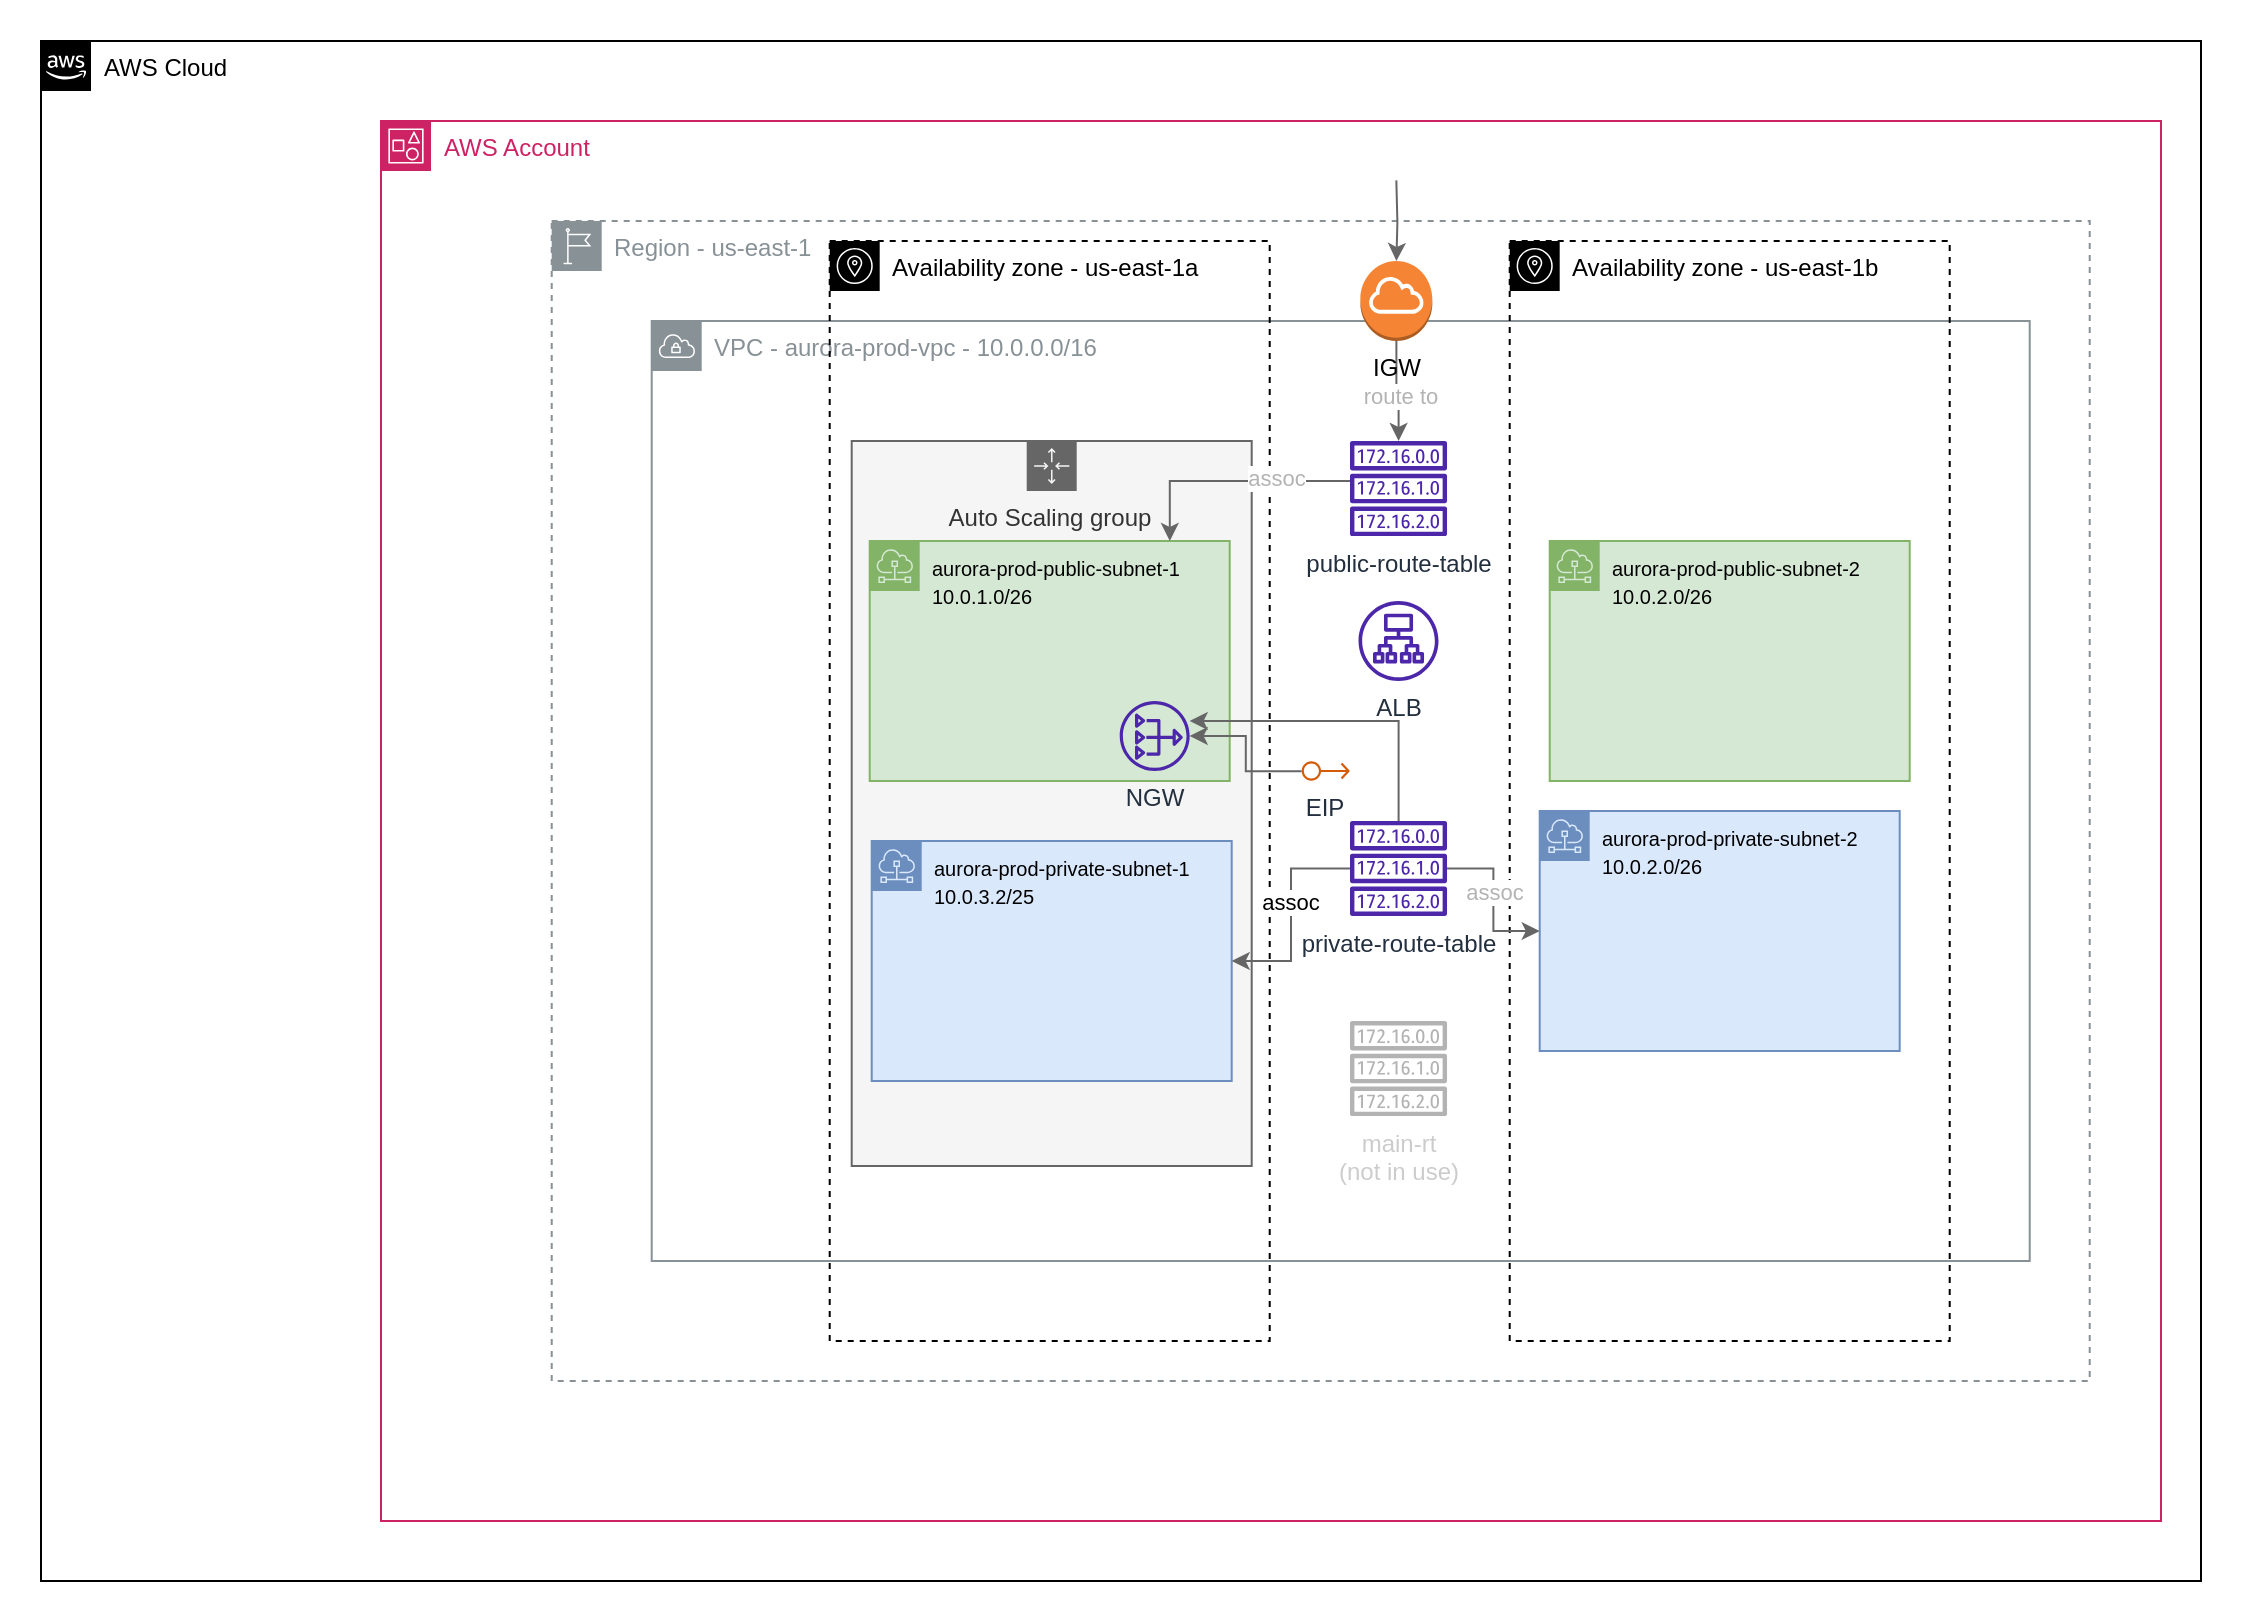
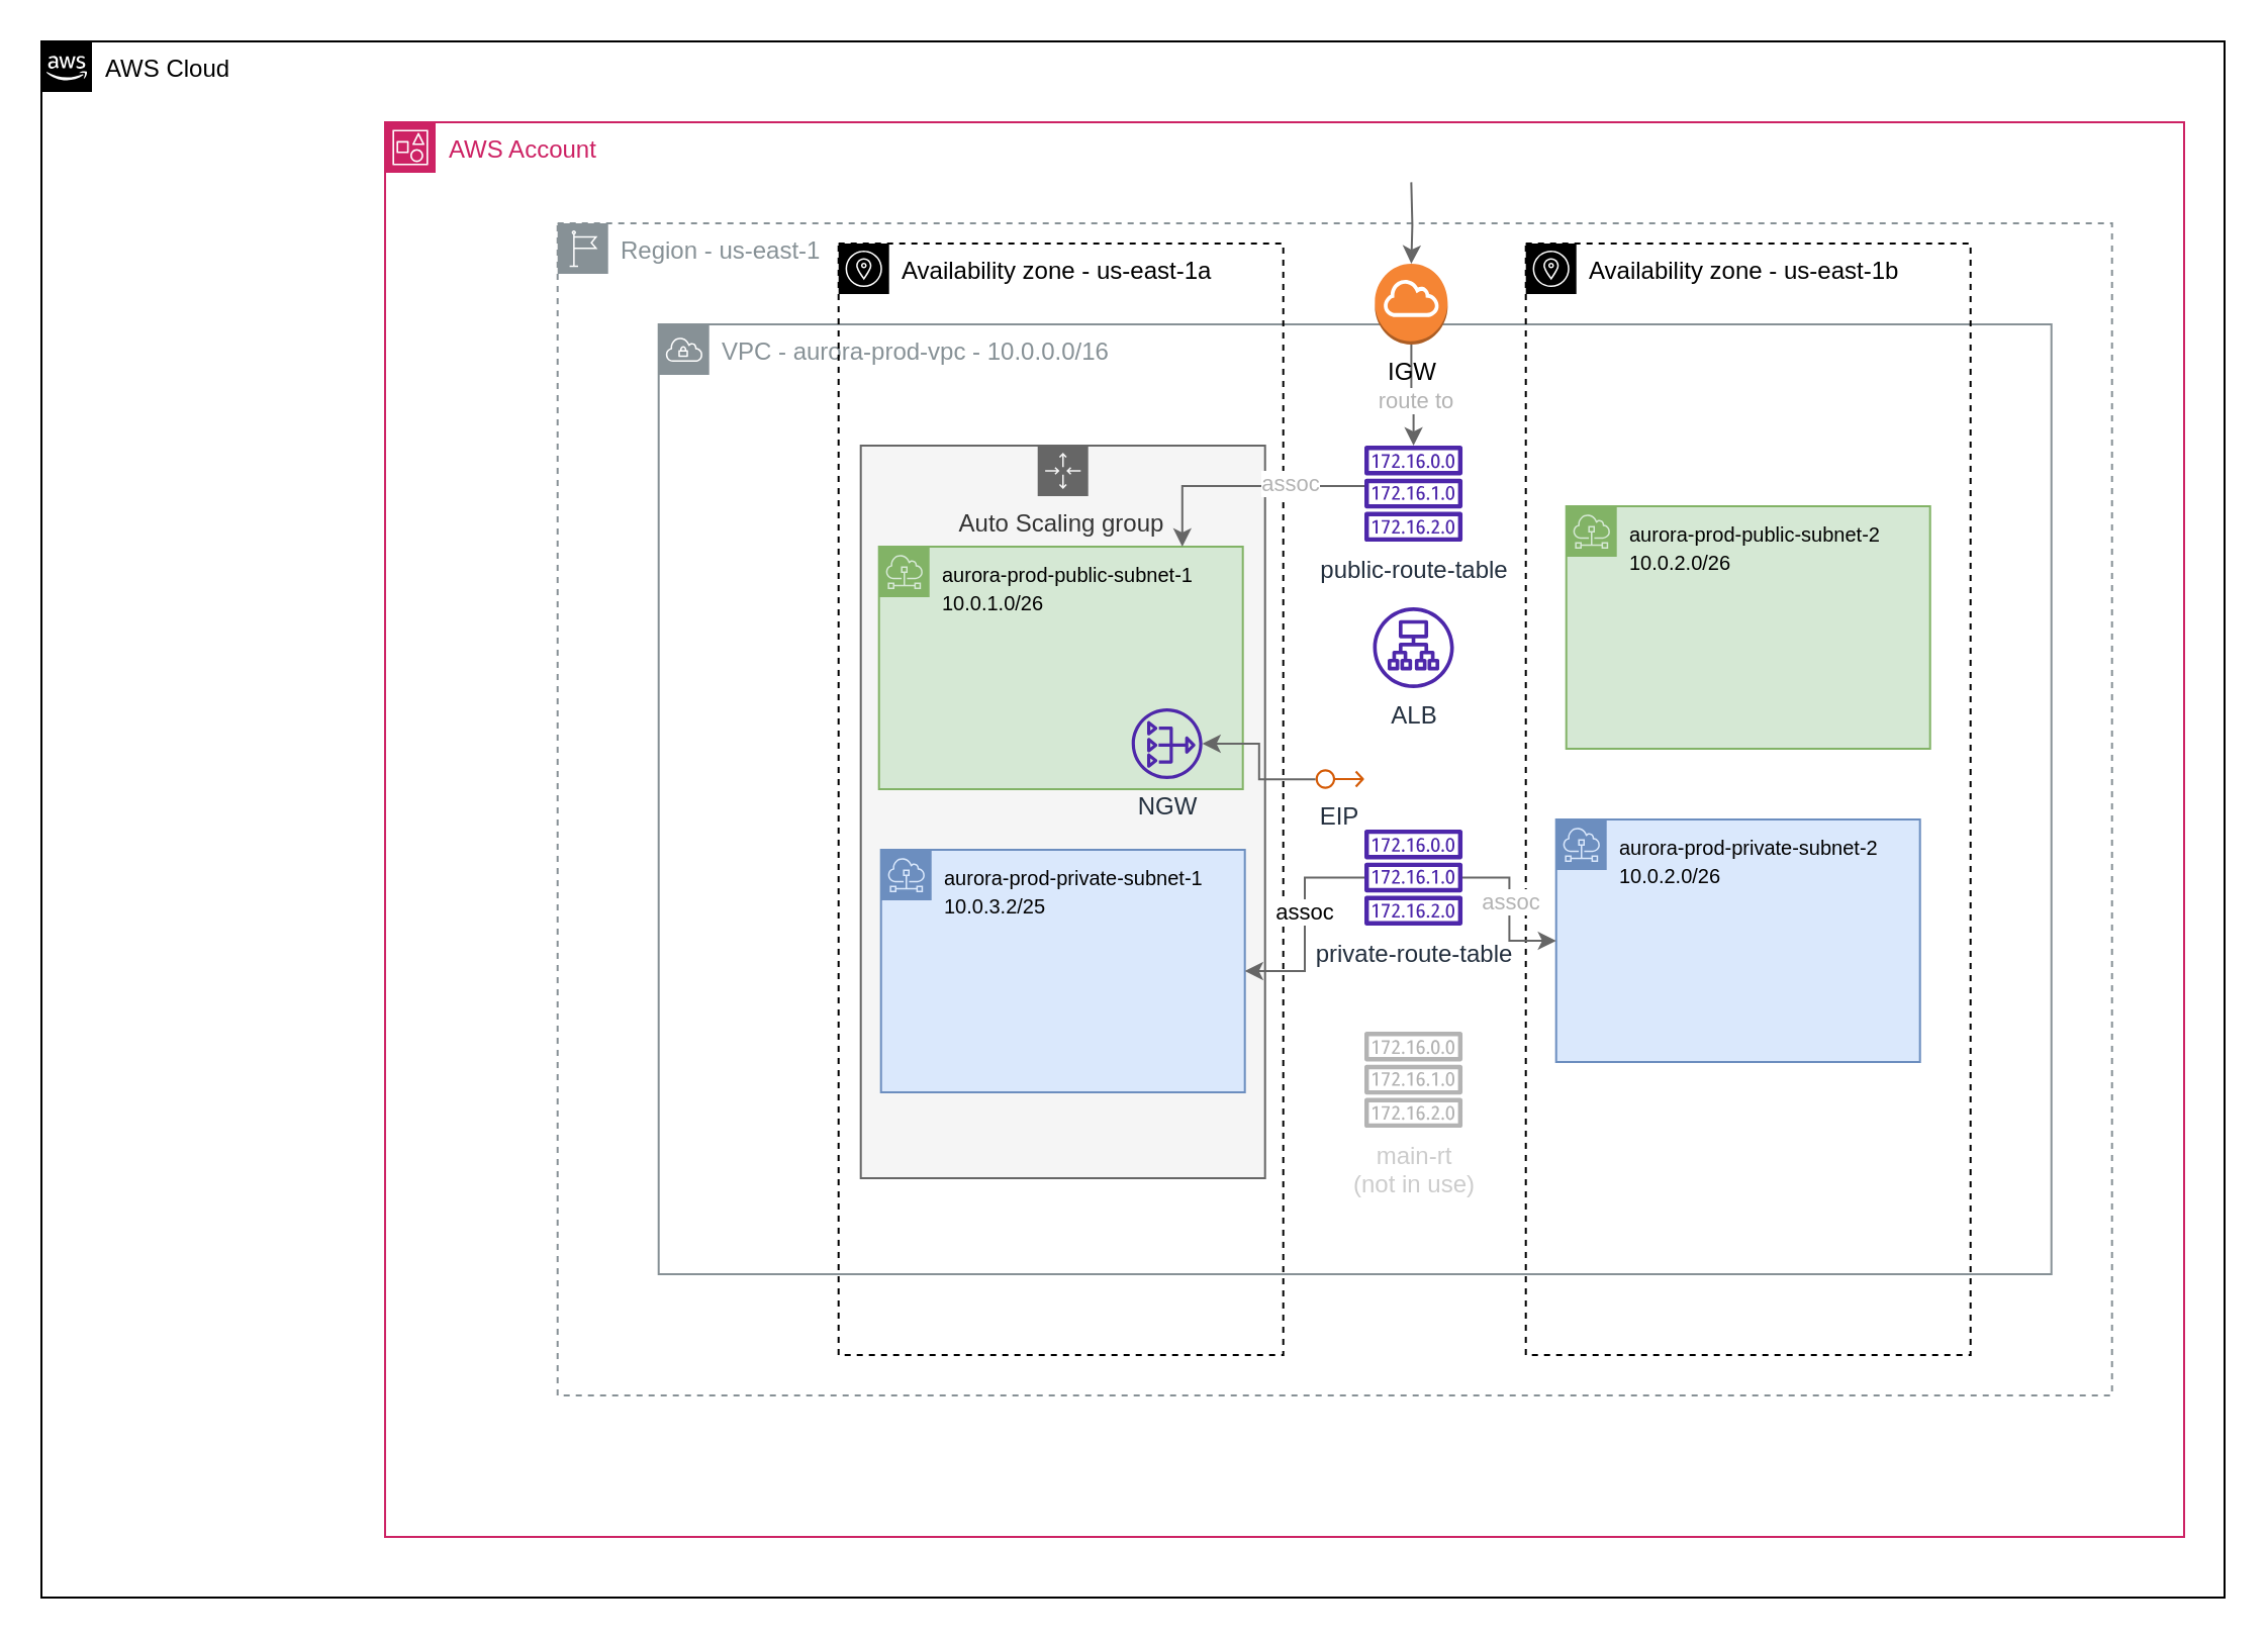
- <mxCell id="11" value="&lt;font style=&quot;font-size: 10px;&quot;&gt;aurora-prod-public-subnet-2&lt;br&gt;10.0.2.0/26&lt;/font&gt;" style="sketch=0;outlineConnect=0;html=1;whiteSpace=wrap;fontSize=12;fontStyle=0;shape=mxgraph.aws4.group;grIcon=mxgraph.aws4.group_subnet;strokeColor=#82b366;fillColor=#d5e8d4;verticalAlign=top;align=left;spacingLeft=30;dashed=0;" parent="1" vertex="1"><mxGeometry x="774.35" y="270" width="180" height="120" as="geometry" /></mxCell>
+ <mxCell id="11" value="&lt;font style=&quot;font-size: 10px;&quot;&gt;aurora-prod-public-subnet-2&lt;br&gt;10.0.2.0/26&lt;/font&gt;" style="sketch=0;outlineConnect=0;html=1;whiteSpace=wrap;fontSize=12;fontStyle=0;shape=mxgraph.aws4.group;grIcon=mxgraph.aws4.group_subnet;strokeColor=#82b366;fillColor=#d5e8d4;verticalAlign=top;align=left;spacingLeft=30;dashed=0;" parent="1" vertex="1"><mxGeometry x="774.35" y="250" width="180" height="120" as="geometry" /></mxCell>
- <mxCell id="27" style="edgeStyle=orthogonalEdgeStyle;rounded=0;orthogonalLoop=1;jettySize=auto;html=1;fillColor=#f5f5f5;strokeColor=#666666;" parent="1" source="28" target="17" edge="1"><mxGeometry relative="1" as="geometry"><Array as="points"><mxPoint x="699" y="360" /></Array></mxGeometry></mxCell>
